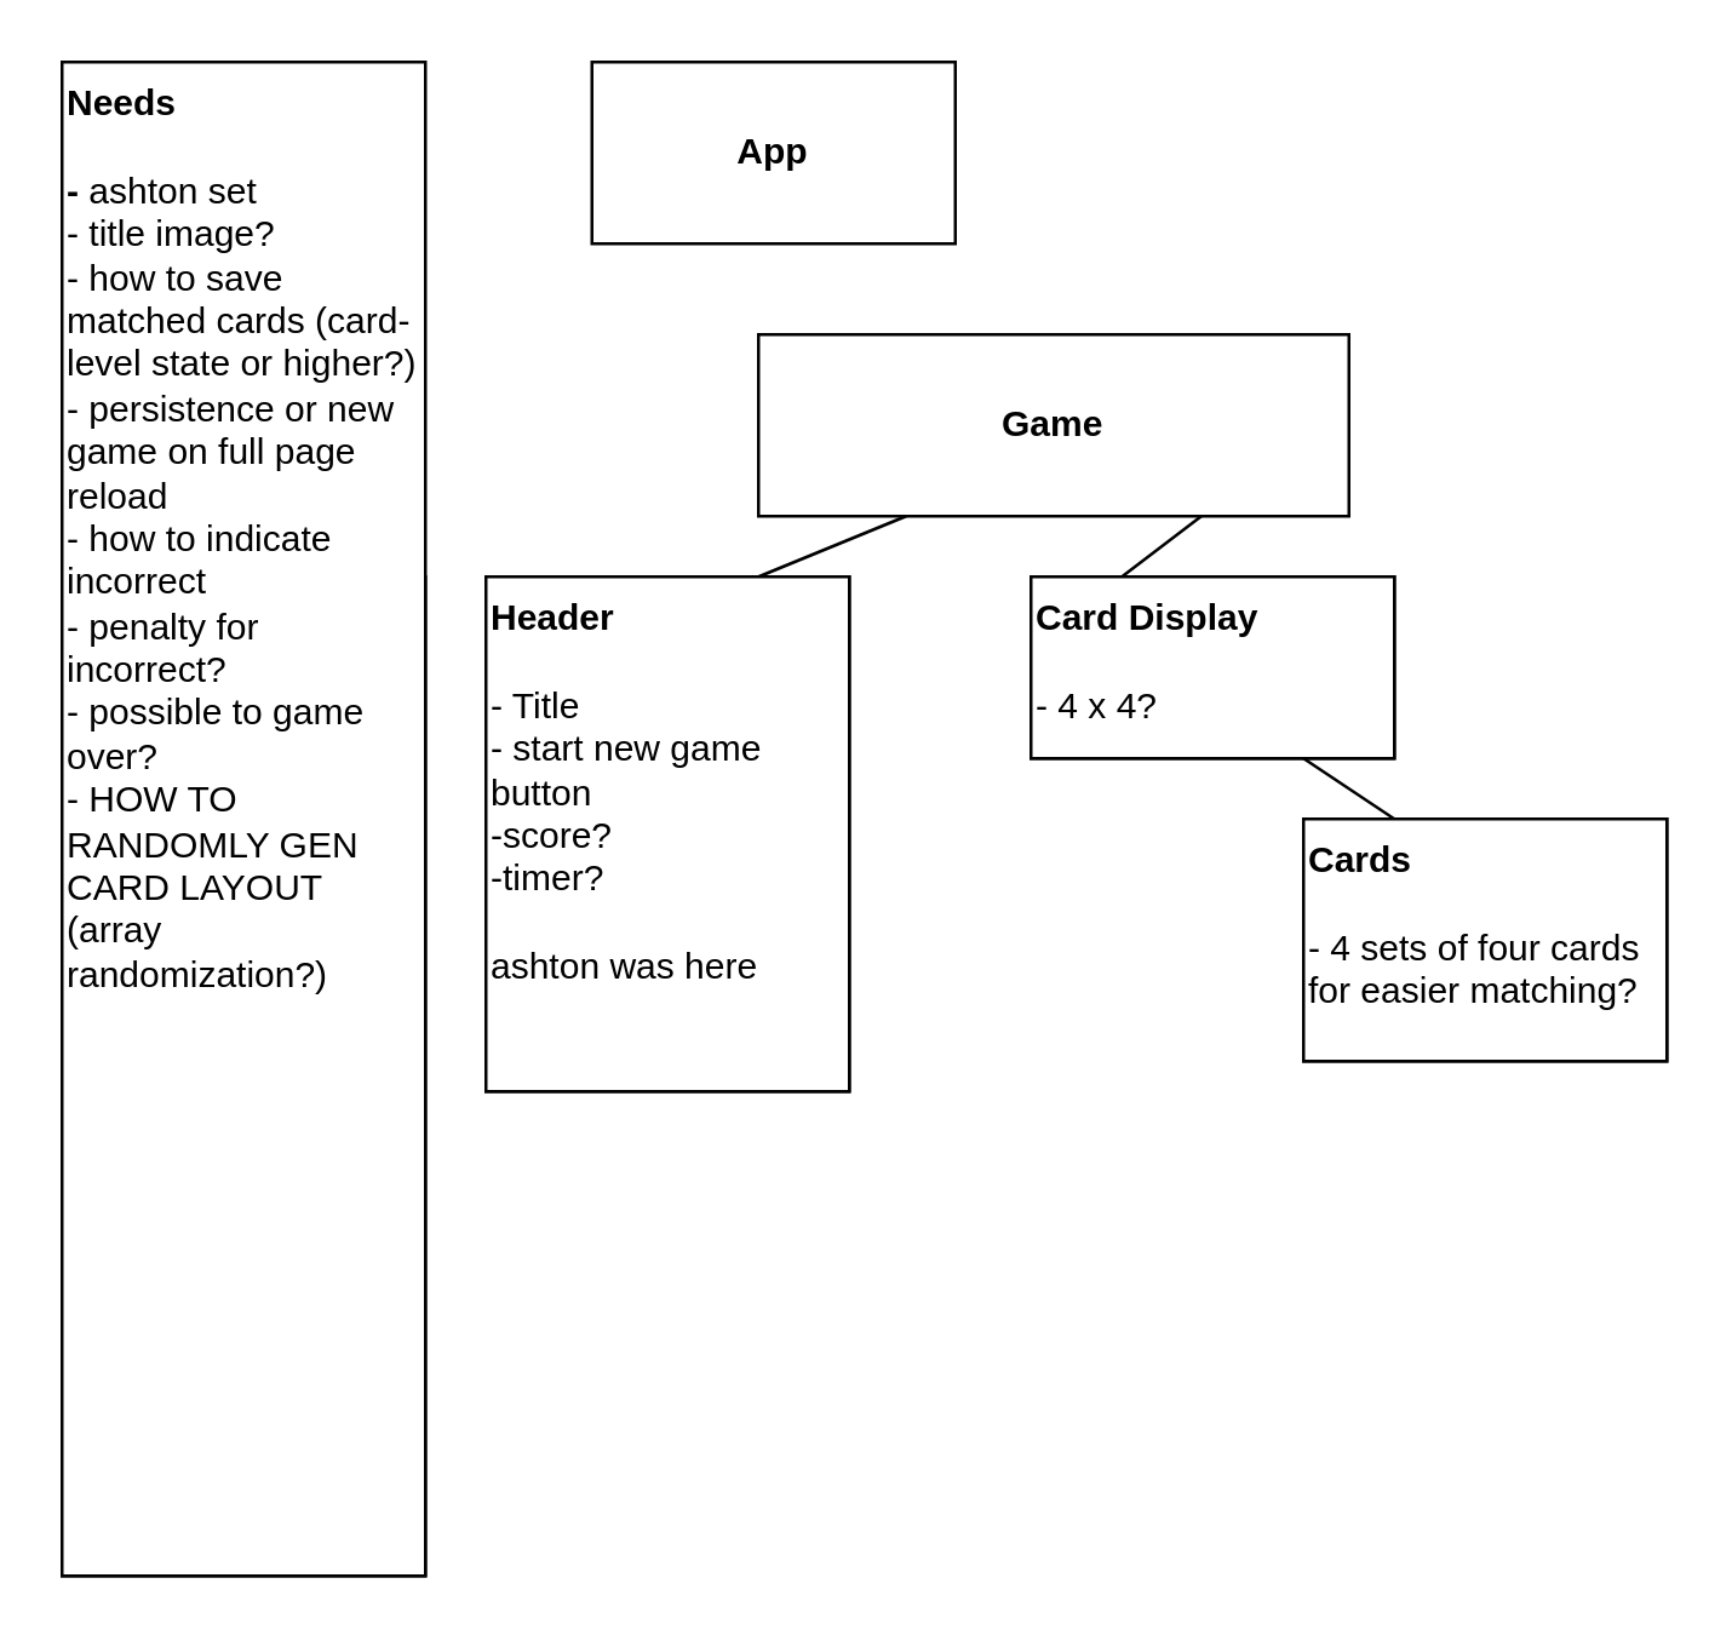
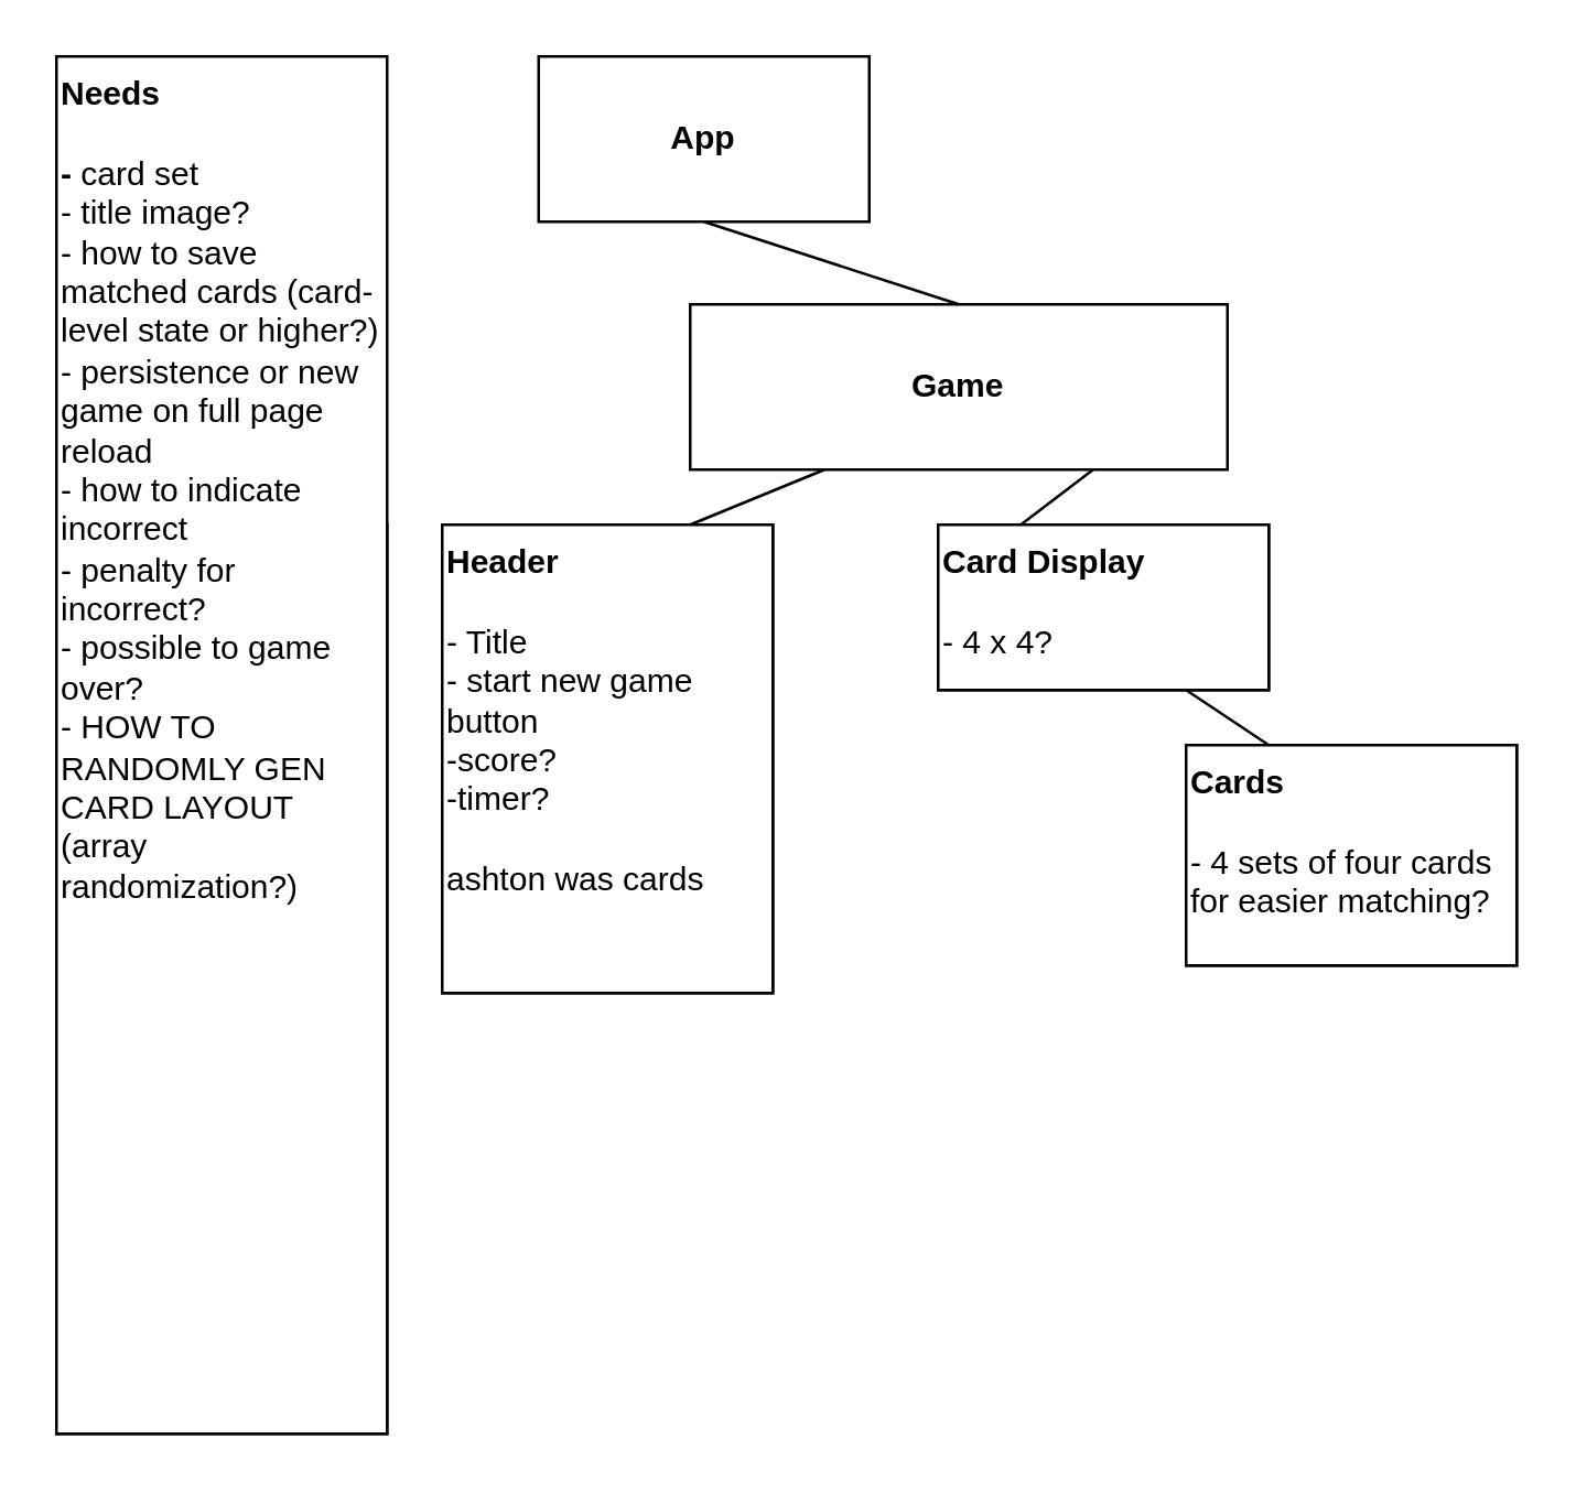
+ <mxCell id="15" value="" style="endArrow=none;html=1;rounded=0;entryX=0.5;entryY=1;entryDx=0;entryDy=0;exitX=0.5;exitY=0;exitDx=0;exitDy=0;" parent="1" source="2" target="14" edge="1"><mxGeometry width="50" height="50" relative="1" as="geometry"><mxPoint x="280" y="290" as="sourcePoint" /><mxPoint x="330" y="240" as="targetPoint" /></mxGeometry></mxCell>
- <mxCell id="10" value="&lt;b&gt;Needs&lt;br&gt;&lt;br&gt;- &lt;/b&gt;ashton set&lt;br&gt;- title image?&lt;br&gt;- how to save&amp;nbsp; &amp;nbsp; &amp;nbsp; matched cards (card-level state or higher?)&lt;br&gt;- persistence or new game on full page reload&lt;br&gt;- how to indicate incorrect&lt;br&gt;- penalty for incorrect?&lt;br&gt;- possible to game over?&lt;br&gt;- HOW TO RANDOMLY GEN CARD LAYOUT (array randomization?)" style="rounded=0;whiteSpace=wrap;html=1;align=left;verticalAlign=top;" parent="1" vertex="1"><mxGeometry x="20" y="20" width="120" height="500" as="geometry" /></mxCell>
+ <mxCell id="10" value="&lt;b&gt;Needs&lt;br&gt;&lt;br&gt;- &lt;/b&gt;card set&lt;br&gt;- title image?&lt;br&gt;- how to save&amp;nbsp; &amp;nbsp; &amp;nbsp; matched cards (card-level state or higher?)&lt;br&gt;- persistence or new game on full page reload&lt;br&gt;- how to indicate incorrect&lt;br&gt;- penalty for incorrect?&lt;br&gt;- possible to game over?&lt;br&gt;- HOW TO RANDOMLY GEN CARD LAYOUT (array randomization?)" style="rounded=0;whiteSpace=wrap;html=1;align=left;verticalAlign=top;" parent="1" vertex="1"><mxGeometry x="20" y="20" width="120" height="500" as="geometry" /></mxCell>
- <mxCell id="11" value="&lt;b&gt;Header&lt;/b&gt;&lt;br&gt;&lt;br&gt;- Title&lt;br&gt;- start new game button&lt;br&gt;-score?&lt;br&gt;&lt;div&gt;-timer?&lt;/div&gt;&lt;div&gt;&lt;br&gt;&lt;/div&gt;&lt;div&gt;ashton was here&lt;br&gt;&lt;/div&gt;" style="rounded=0;whiteSpace=wrap;html=1;align=left;verticalAlign=top;" parent="1" vertex="1"><mxGeometry x="160" y="190" width="120" height="170" as="geometry" /></mxCell>
+ <mxCell id="11" value="&lt;b&gt;Header&lt;/b&gt;&lt;br&gt;&lt;br&gt;- Title&lt;br&gt;- start new game button&lt;br&gt;-score?&lt;br&gt;&lt;div&gt;-timer?&lt;/div&gt;&lt;div&gt;&lt;br&gt;&lt;/div&gt;&lt;div&gt;ashton was cards&lt;br&gt;&lt;/div&gt;" style="rounded=0;whiteSpace=wrap;html=1;align=left;verticalAlign=top;" parent="1" vertex="1"><mxGeometry x="160" y="190" width="120" height="170" as="geometry" /></mxCell>
